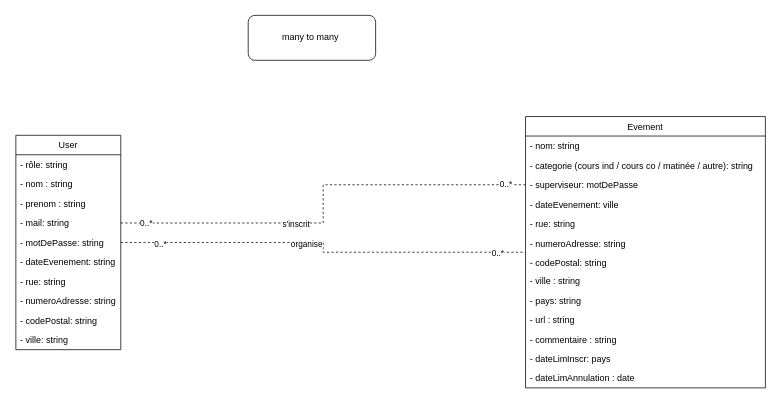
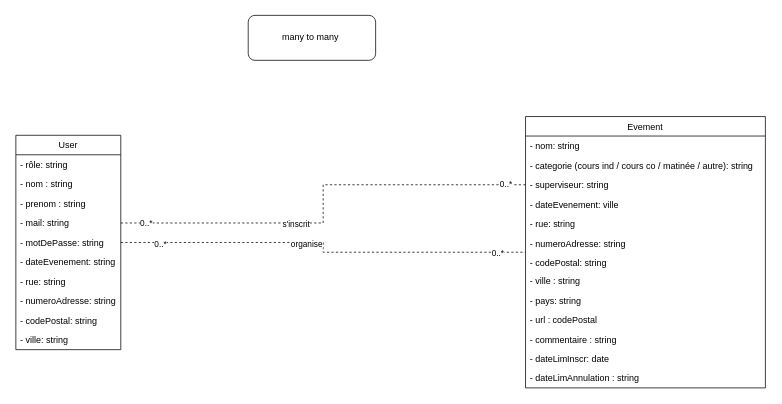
- <mxCell id="16" value="- superviseur: motDePasse" style="text;strokeColor=none;fillColor=none;align=left;verticalAlign=top;spacingLeft=4;spacingRight=4;overflow=hidden;rotatable=0;points=[[0,0.5],[1,0.5]];portConstraint=eastwest;" parent="13" vertex="1"><mxGeometry y="78" width="320" height="26" as="geometry" /></mxCell>
+ <mxCell id="16" value="- superviseur: string" style="text;strokeColor=none;fillColor=none;align=left;verticalAlign=top;spacingLeft=4;spacingRight=4;overflow=hidden;rotatable=0;points=[[0,0.5],[1,0.5]];portConstraint=eastwest;" parent="13" vertex="1"><mxGeometry y="78" width="320" height="26" as="geometry" /></mxCell>
- <mxCell id="23" value="- url : string " style="text;strokeColor=none;fillColor=none;align=left;verticalAlign=top;spacingLeft=4;spacingRight=4;overflow=hidden;rotatable=0;points=[[0,0.5],[1,0.5]];portConstraint=eastwest;" parent="13" vertex="1"><mxGeometry y="258" width="320" height="26" as="geometry" /></mxCell>
+ <mxCell id="23" value="- url : codePostal " style="text;strokeColor=none;fillColor=none;align=left;verticalAlign=top;spacingLeft=4;spacingRight=4;overflow=hidden;rotatable=0;points=[[0,0.5],[1,0.5]];portConstraint=eastwest;" parent="13" vertex="1"><mxGeometry y="258" width="320" height="26" as="geometry" /></mxCell>
- <mxCell id="25" value="- dateLimInscr: pays" style="text;strokeColor=none;fillColor=none;align=left;verticalAlign=top;spacingLeft=4;spacingRight=4;overflow=hidden;rotatable=0;points=[[0,0.5],[1,0.5]];portConstraint=eastwest;" vertex="1" parent="13"><mxGeometry y="310" width="320" height="26" as="geometry" /></mxCell>
+ <mxCell id="25" value="- dateLimInscr: date" style="text;strokeColor=none;fillColor=none;align=left;verticalAlign=top;spacingLeft=4;spacingRight=4;overflow=hidden;rotatable=0;points=[[0,0.5],[1,0.5]];portConstraint=eastwest;" vertex="1" parent="13"><mxGeometry y="310" width="320" height="26" as="geometry" /></mxCell>
- <mxCell id="26" value="- dateLimAnnulation : date" style="text;strokeColor=none;fillColor=none;align=left;verticalAlign=top;spacingLeft=4;spacingRight=4;overflow=hidden;rotatable=0;points=[[0,0.5],[1,0.5]];portConstraint=eastwest;" vertex="1" parent="13"><mxGeometry y="336" width="320" height="26" as="geometry" /></mxCell>
+ <mxCell id="26" value="- dateLimAnnulation : string" style="text;strokeColor=none;fillColor=none;align=left;verticalAlign=top;spacingLeft=4;spacingRight=4;overflow=hidden;rotatable=0;points=[[0,0.5],[1,0.5]];portConstraint=eastwest;" vertex="1" parent="13"><mxGeometry y="336" width="320" height="26" as="geometry" /></mxCell>
